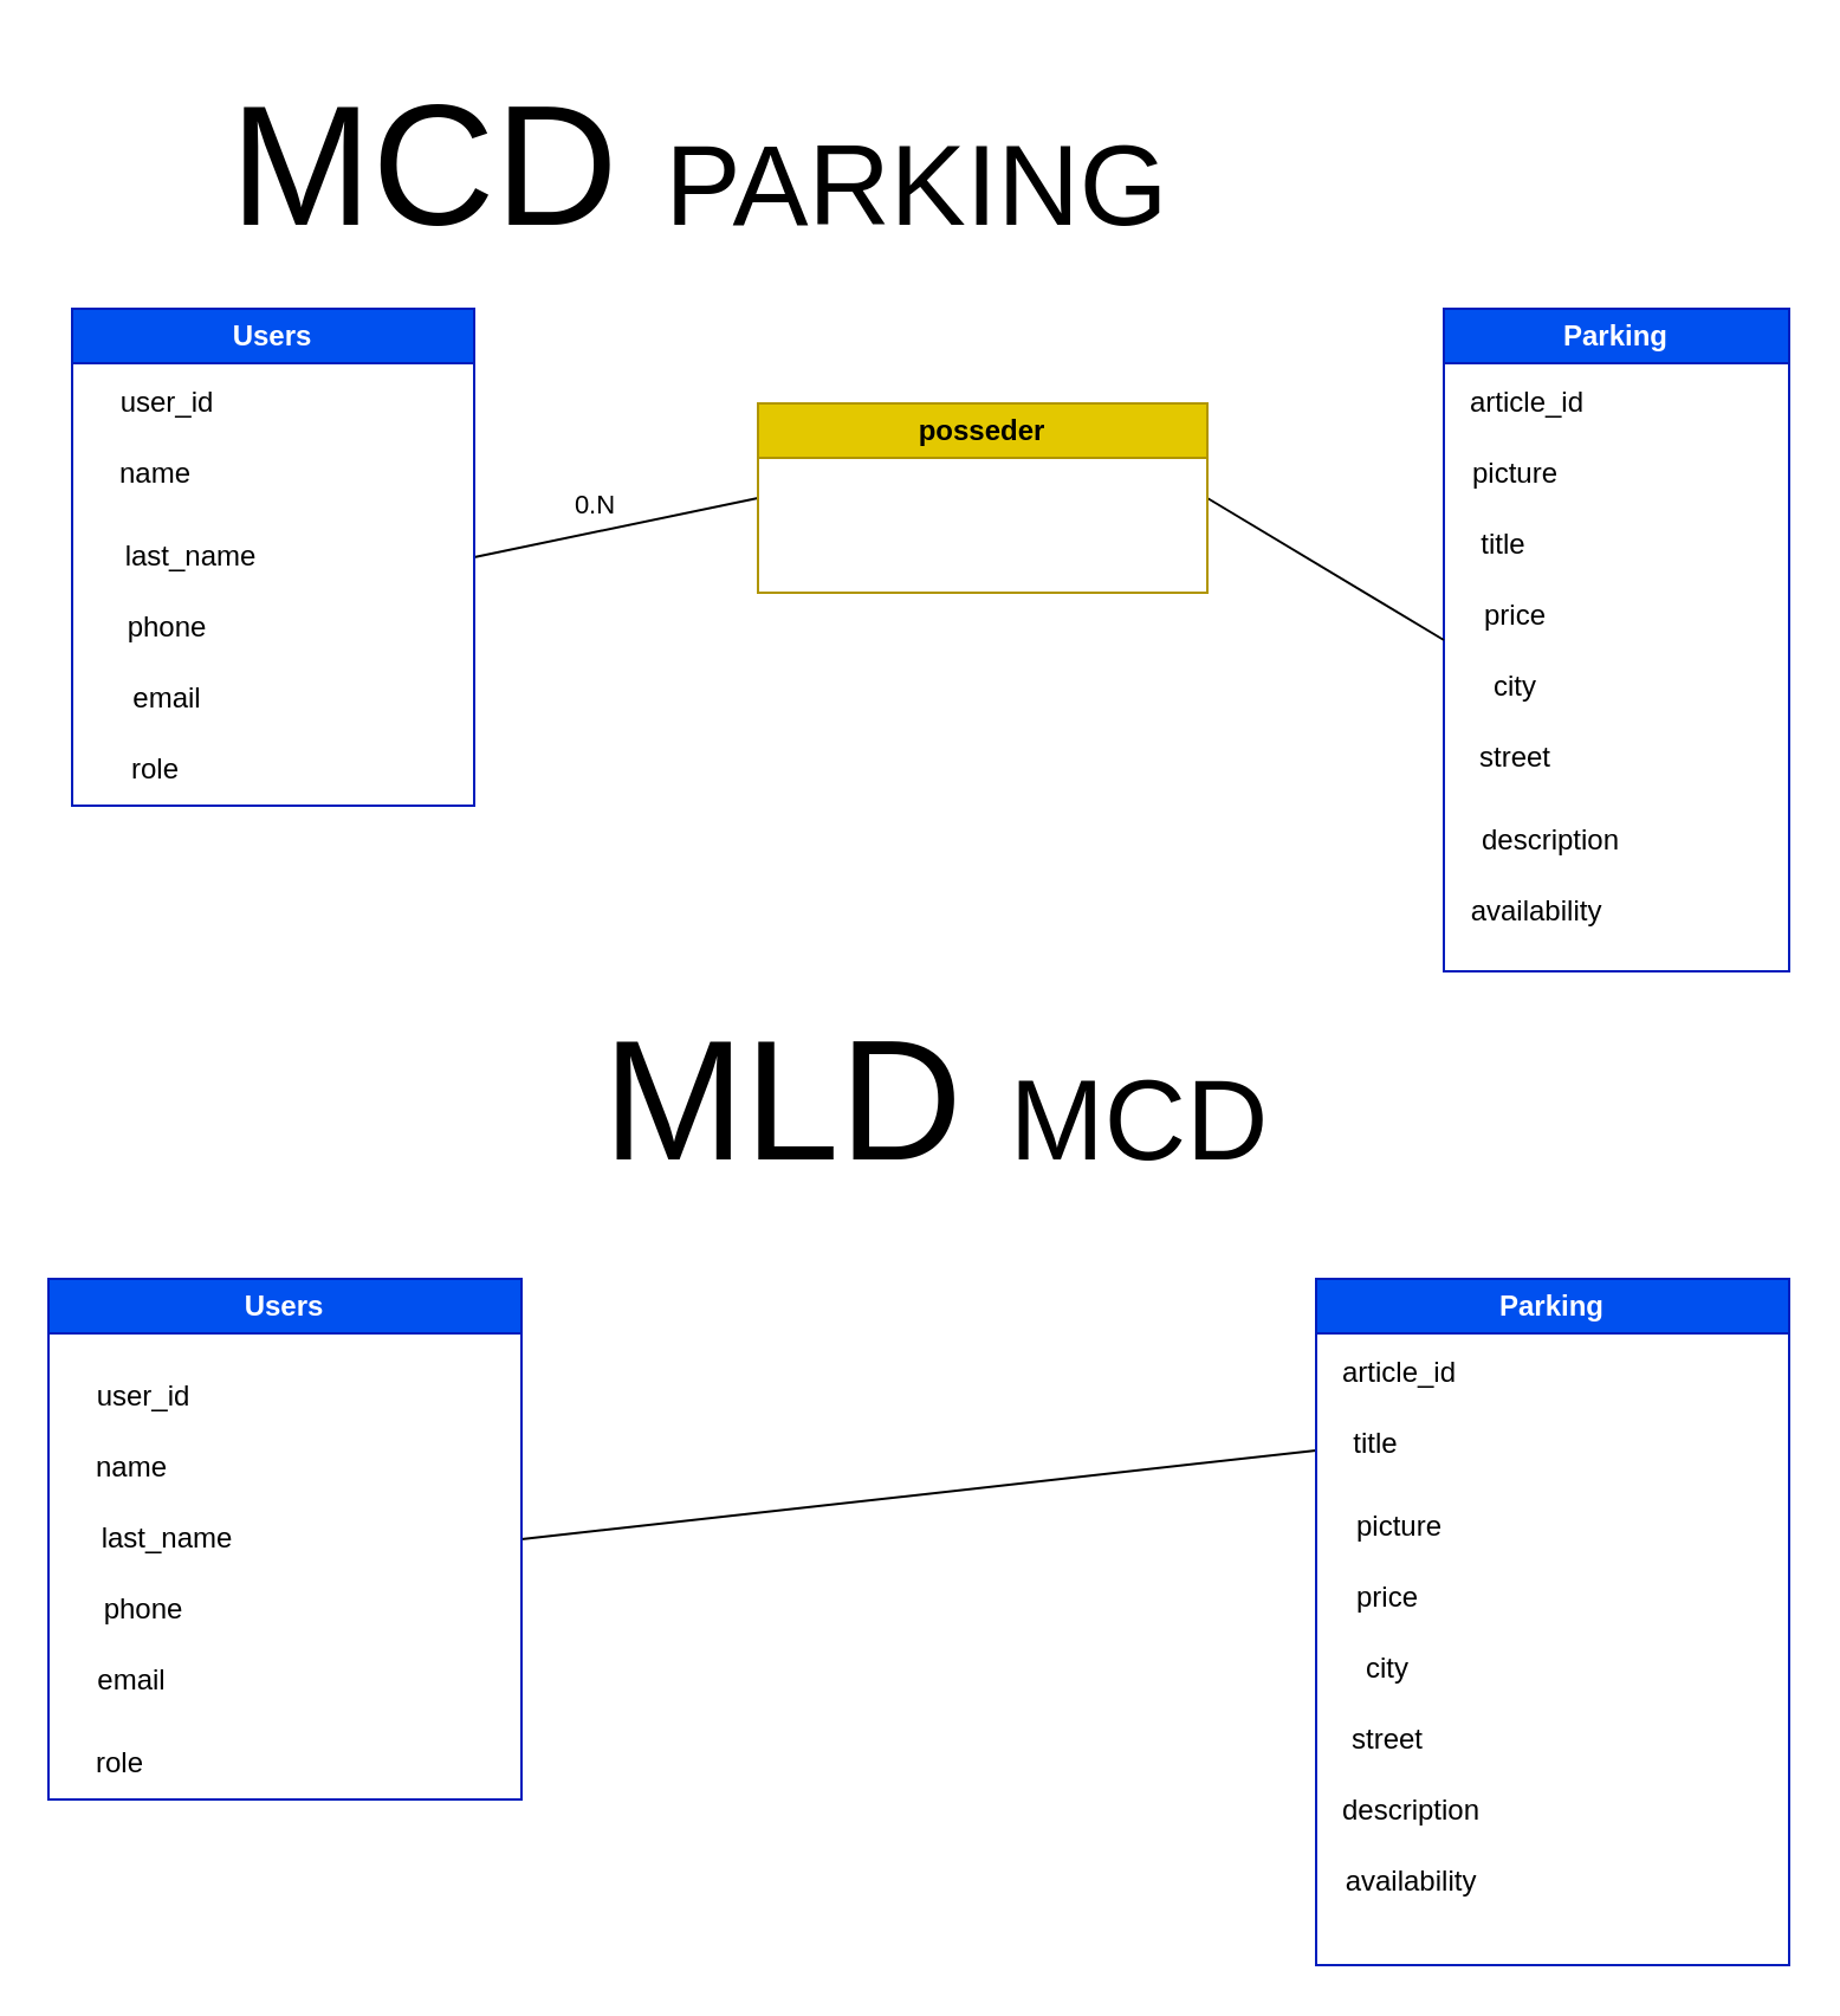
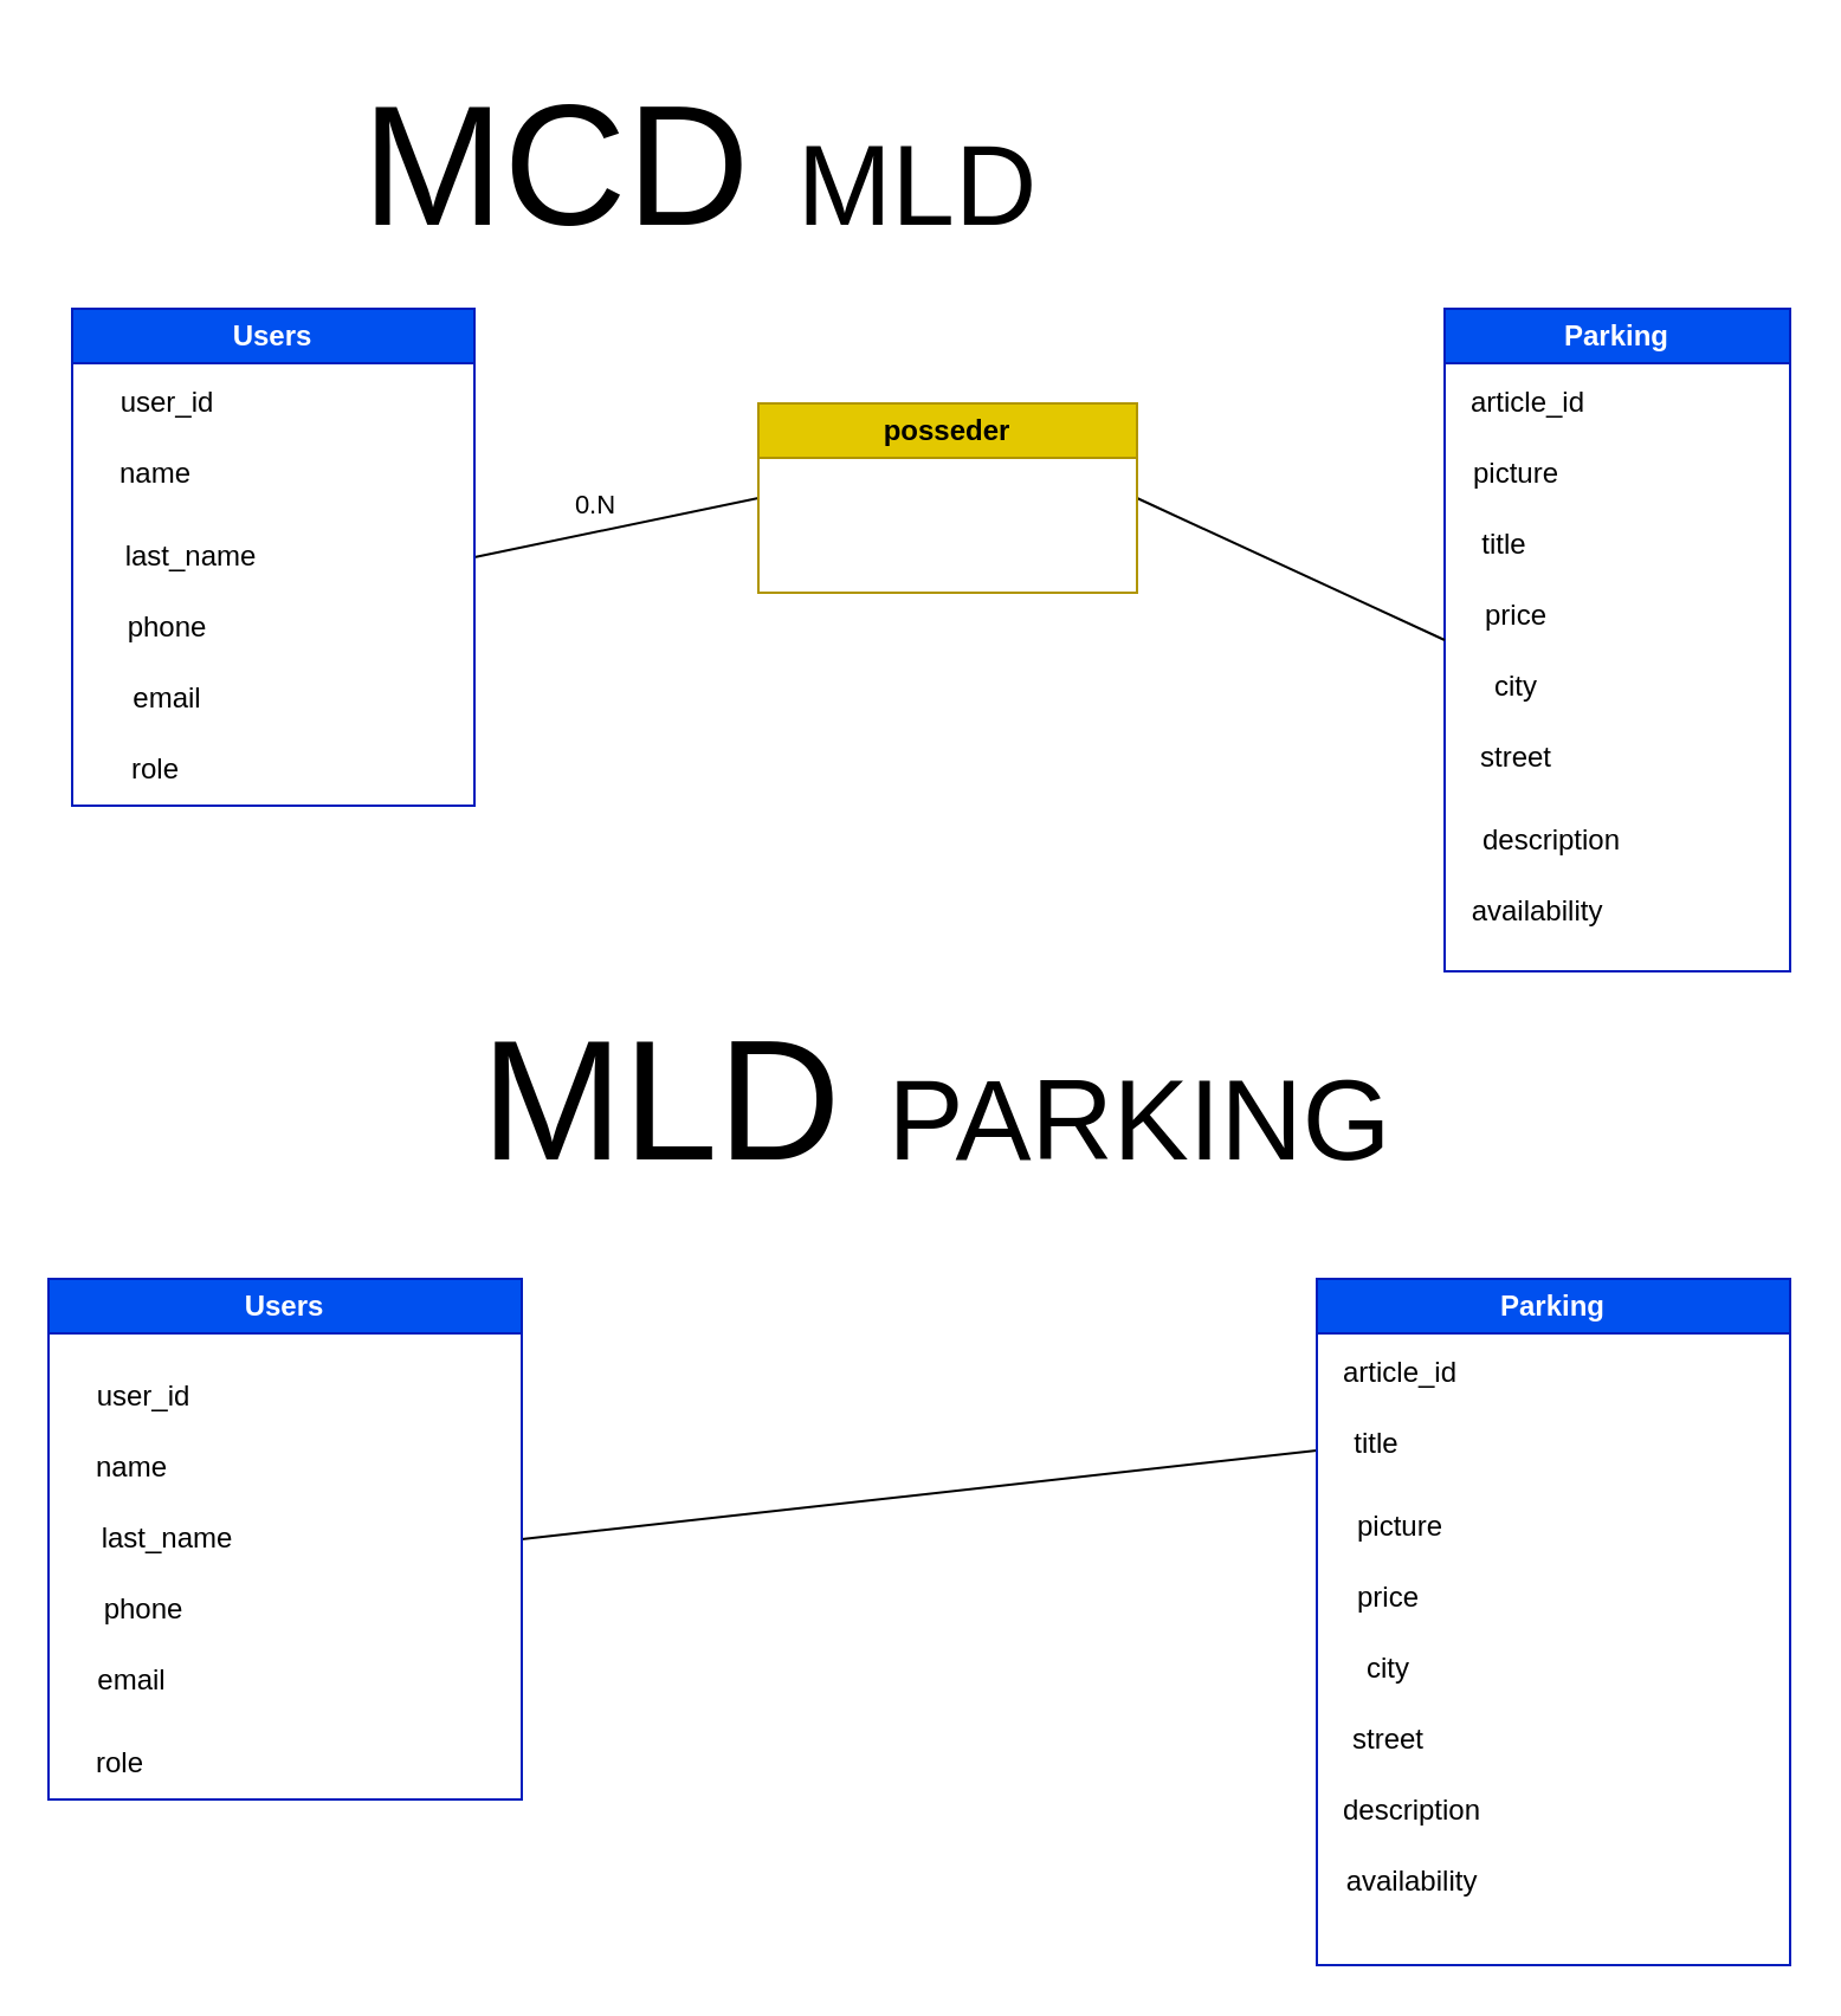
- <mxCell id="19" value="&lt;font style=&quot;font-size: 72px;&quot;&gt;MCD &lt;/font&gt;&lt;font style=&quot;font-size: 48px;&quot;&gt;PARKING&lt;/font&gt;&lt;font style=&quot;font-size: 72px;&quot;&gt;&amp;nbsp;&lt;/font&gt;" style="text;html=1;align=center;verticalAlign=middle;resizable=0;points=[];autosize=1;strokeColor=none;fillColor=none;" parent="1" vertex="1"><mxGeometry x="85" y="20" width="440" height="100" as="geometry" /></mxCell>
+ <mxCell id="19" value="&lt;font style=&quot;font-size: 72px;&quot;&gt;MCD &lt;/font&gt;&lt;font style=&quot;font-size: 48px;&quot;&gt;MLD&lt;/font&gt;&lt;font style=&quot;font-size: 72px;&quot;&gt;&amp;nbsp;&lt;/font&gt;" style="text;html=1;align=center;verticalAlign=middle;resizable=0;points=[];autosize=1;strokeColor=none;fillColor=none;" parent="1" vertex="1"><mxGeometry x="85" y="20" width="440" height="100" as="geometry" /></mxCell>
- <mxCell id="18" value="posseder" style="swimlane;whiteSpace=wrap;html=1;fillColor=#e3c800;fontColor=#000000;strokeColor=#B09500;" parent="1" vertex="1"><mxGeometry x="320" y="170" width="190" height="80" as="geometry" /></mxCell>
+ <mxCell id="18" value="posseder" style="swimlane;whiteSpace=wrap;html=1;fillColor=#e3c800;fontColor=#000000;strokeColor=#B09500;" parent="1" vertex="1"><mxGeometry x="320" y="170" width="160" height="80" as="geometry" /></mxCell>
- <mxCell id="20" value="MLD &lt;font style=&quot;font-size: 48px;&quot;&gt;MCD&lt;/font&gt;" style="text;html=1;align=center;verticalAlign=middle;resizable=0;points=[];autosize=1;strokeColor=none;fillColor=none;fontSize=72;" parent="1" vertex="1"><mxGeometry x="190" y="415" width="410" height="100" as="geometry" /></mxCell>
+ <mxCell id="20" value="MLD &lt;font style=&quot;font-size: 48px;&quot;&gt;PARKING&lt;/font&gt;" style="text;html=1;align=center;verticalAlign=middle;resizable=0;points=[];autosize=1;strokeColor=none;fillColor=none;fontSize=72;" parent="1" vertex="1"><mxGeometry x="190" y="415" width="410" height="100" as="geometry" /></mxCell>
